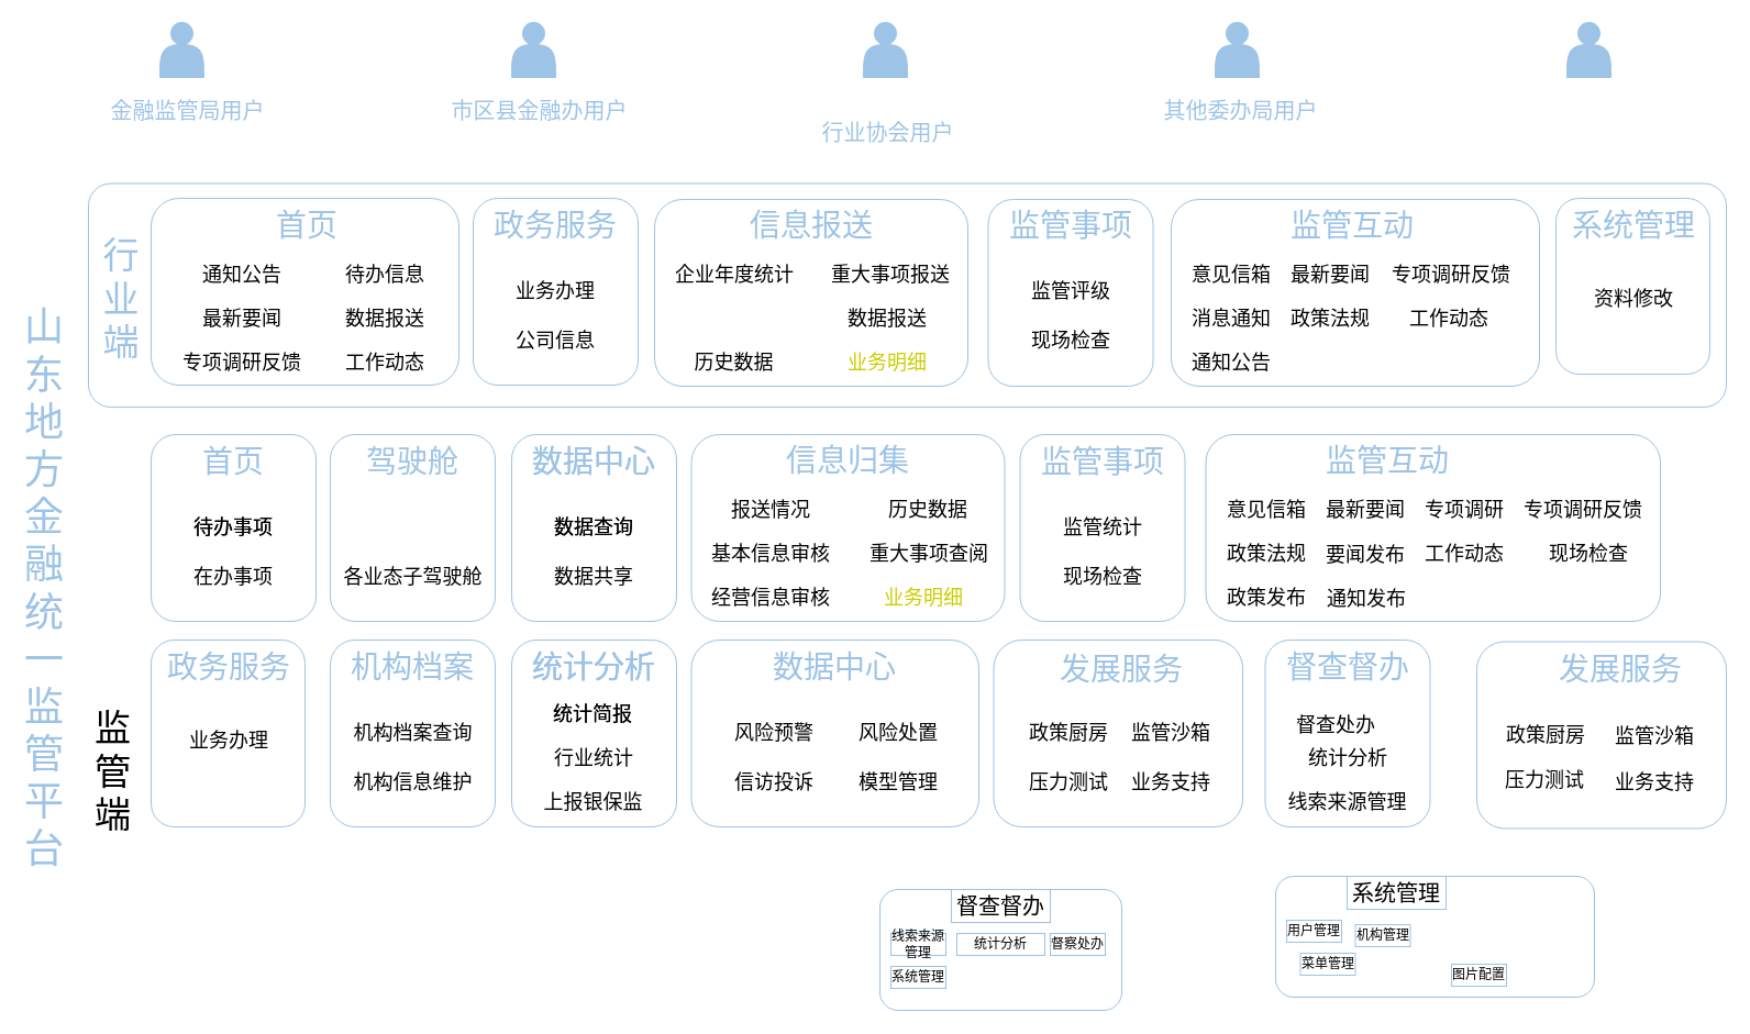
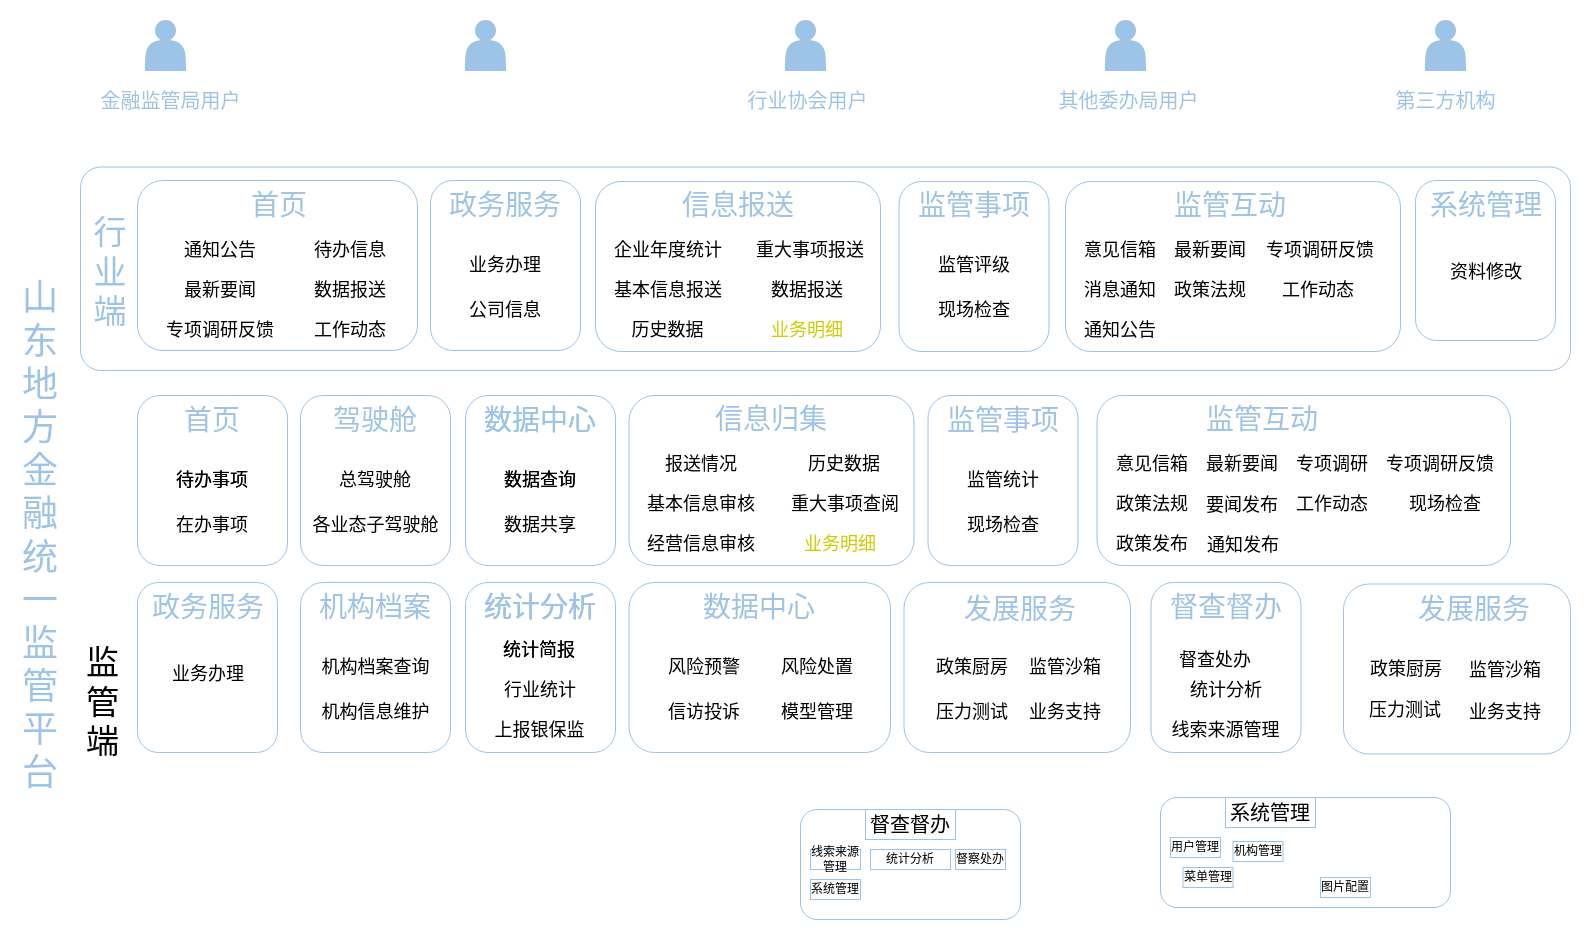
- <mxCell id="10" value="&lt;font color=&quot;#9dc3e6&quot;&gt;市区县金融办用户&lt;/font&gt;" style="text;html=1;align=center;verticalAlign=middle;resizable=0;points=[];autosize=1;strokeColor=none;fillColor=none;fontSize=20;rounded=1;arcSize=12;" parent="1" vertex="1"><mxGeometry x="400" y="80" width="180" height="40" as="geometry" /></mxCell>
+ <mxCell id="13" value="&lt;font color=&quot;#9dc3e6&quot;&gt;第三方机构&lt;/font&gt;" style="text;html=1;align=center;verticalAlign=middle;resizable=0;points=[];autosize=1;strokeColor=none;fillColor=none;fontSize=20;rounded=1;" parent="1" vertex="1"><mxGeometry x="1385" y="80" width="120" height="40" as="geometry" /></mxCell>
- <mxCell id="11" value="&lt;font color=&quot;#9dc3e6&quot;&gt;行业协会用户&lt;/font&gt;" style="text;html=1;align=center;verticalAlign=middle;resizable=0;points=[];autosize=1;strokeColor=none;fillColor=none;fontSize=20;rounded=1;arcSize=12;" parent="1" vertex="1"><mxGeometry x="736.5" y="100" width="140" height="40" as="geometry" /></mxCell>
+ <mxCell id="11" value="&lt;font color=&quot;#9dc3e6&quot;&gt;行业协会用户&lt;/font&gt;" style="text;html=1;align=center;verticalAlign=middle;resizable=0;points=[];autosize=1;strokeColor=none;fillColor=none;fontSize=20;rounded=1;arcSize=12;" parent="1" vertex="1"><mxGeometry x="736.5" y="80" width="140" height="40" as="geometry" /></mxCell>
+ <mxCell id="27" value="&lt;font style=&quot;font-size: 18px;&quot;&gt;基本信息报送&lt;/font&gt;" style="text;html=1;strokeColor=none;fillColor=none;align=center;verticalAlign=middle;whiteSpace=wrap;rounded=0;" parent="1" vertex="1"><mxGeometry x="607.5" y="280" width="120" height="20" as="geometry" /></mxCell>
+ <mxCell id="72" value="&lt;p class=&quot;MsoNormal&quot;&gt;&lt;font style=&quot;font-size: 18px;&quot;&gt;总驾驶舱&lt;/font&gt;&lt;/p&gt;" style="text;html=1;strokeColor=none;fillColor=none;align=center;verticalAlign=middle;whiteSpace=wrap;rounded=0;" vertex="1" parent="1"><mxGeometry x="335" y="470" width="80" height="20" as="geometry" /></mxCell>
